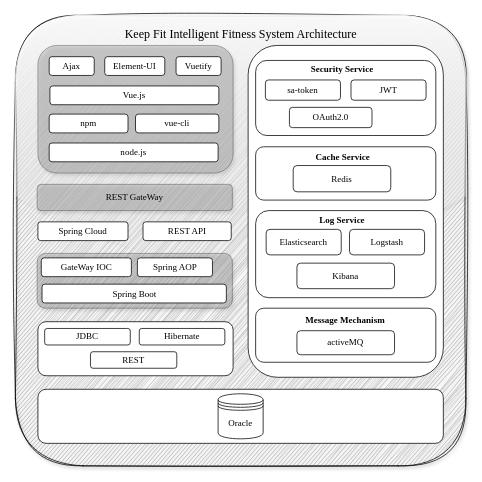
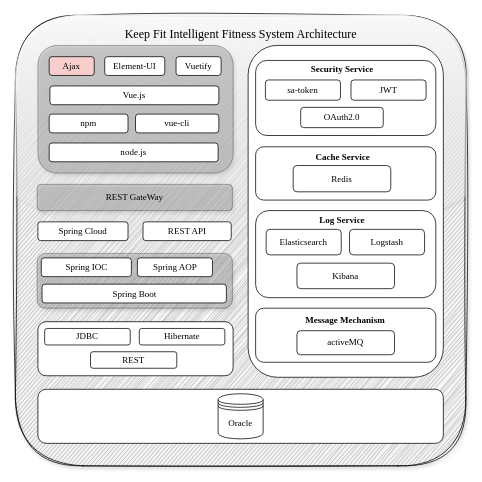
- <mxCell id="5" value="&lt;font face=&quot;Georgia&quot;&gt;Ajax&lt;/font&gt;" style="rounded=1;whiteSpace=wrap;html=1;" vertex="1" parent="1"><mxGeometry x="65" y="75" width="60" height="25" as="geometry" /></mxCell>
+ <mxCell id="5" value="&lt;font face=&quot;Georgia&quot;&gt;Ajax&lt;/font&gt;" style="rounded=1;whiteSpace=wrap;html=1;fillColor=#f8cecc;" vertex="1" parent="1"><mxGeometry x="65" y="75" width="60" height="25" as="geometry" /></mxCell>
- <mxCell id="28" value="&lt;font face=&quot;Georgia&quot;&gt;OAuth2.0&lt;/font&gt;" style="rounded=1;whiteSpace=wrap;html=1;" vertex="1" parent="1"><mxGeometry x="385" y="142.5" width="110" height="27" as="geometry" /></mxCell>
+ <mxCell id="28" value="&lt;font face=&quot;Georgia&quot;&gt;OAuth2.0&lt;/font&gt;" style="rounded=1;whiteSpace=wrap;html=1;" vertex="1" parent="1"><mxGeometry x="400" y="142.5" width="110" height="27" as="geometry" /></mxCell>
- <mxCell id="16" value="&lt;font face=&quot;Georgia&quot;&gt;GateWay IOC&lt;/font&gt;" style="rounded=1;whiteSpace=wrap;html=1;" vertex="1" parent="1"><mxGeometry x="54.5" y="343" width="120" height="25" as="geometry" /></mxCell>
+ <mxCell id="16" value="&lt;font face=&quot;Georgia&quot;&gt;Spring IOC&lt;/font&gt;" style="rounded=1;whiteSpace=wrap;html=1;" vertex="1" parent="1"><mxGeometry x="54.5" y="343" width="120" height="25" as="geometry" /></mxCell>
